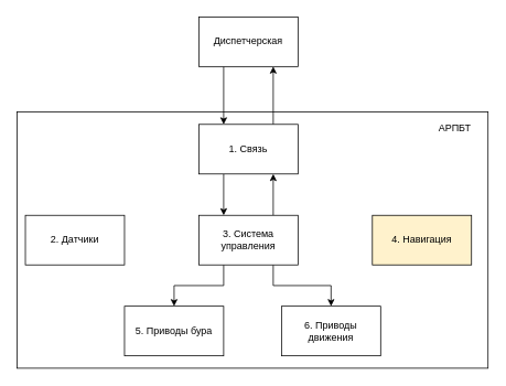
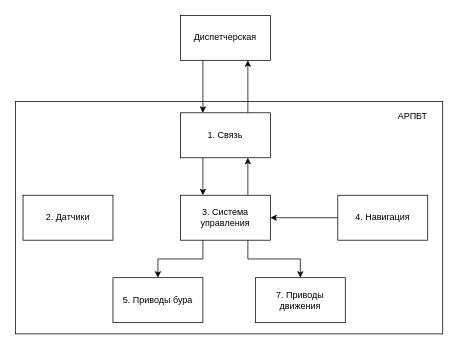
+ <mxCell id="12" value="" style="edgeStyle=orthogonalEdgeStyle;rounded=0;orthogonalLoop=1;jettySize=auto;html=1;" edge="1" parent="1" source="13" target="11"><mxGeometry relative="1" as="geometry" /></mxCell>
- <mxCell id="13" value="4. Навигация" style="rounded=0;whiteSpace=wrap;html=1;fillColor=#fff2cc;" vertex="1" parent="1"><mxGeometry x="450" y="260" width="120" height="60" as="geometry" /></mxCell>
+ <mxCell id="13" value="4. Навигация" style="rounded=0;whiteSpace=wrap;html=1;" vertex="1" parent="1"><mxGeometry x="450" y="260" width="120" height="60" as="geometry" /></mxCell>
- <mxCell id="15" value="6. Приводы движения" style="rounded=0;whiteSpace=wrap;html=1;" vertex="1" parent="1"><mxGeometry x="340" y="370" width="120" height="60" as="geometry" /></mxCell>
+ <mxCell id="15" value="7. Приводы движения" style="rounded=0;whiteSpace=wrap;html=1;" vertex="1" parent="1"><mxGeometry x="340" y="370" width="120" height="60" as="geometry" /></mxCell>
